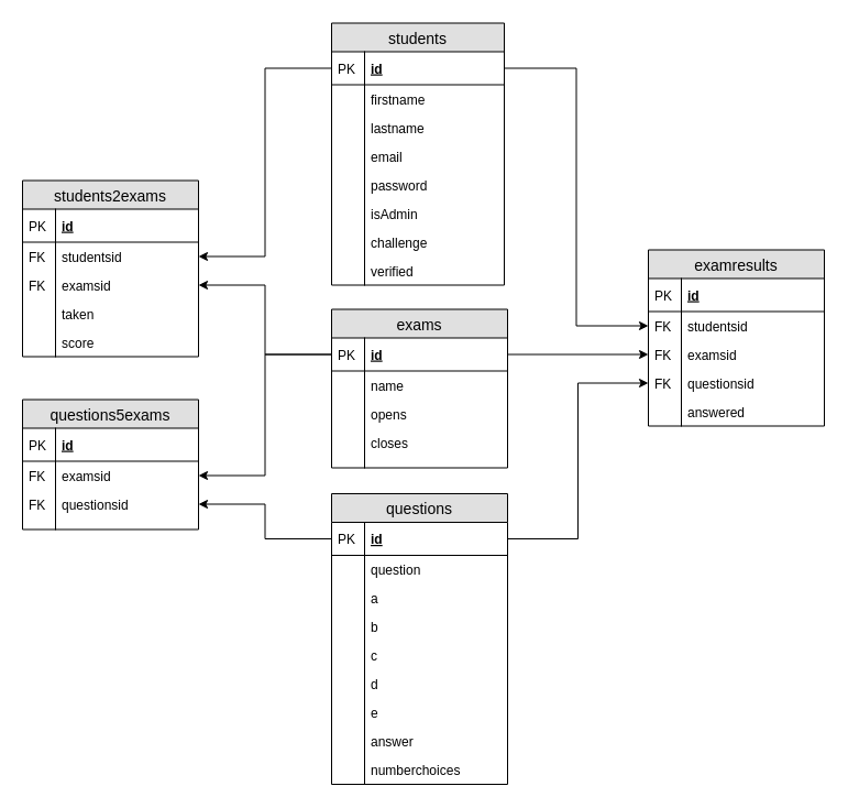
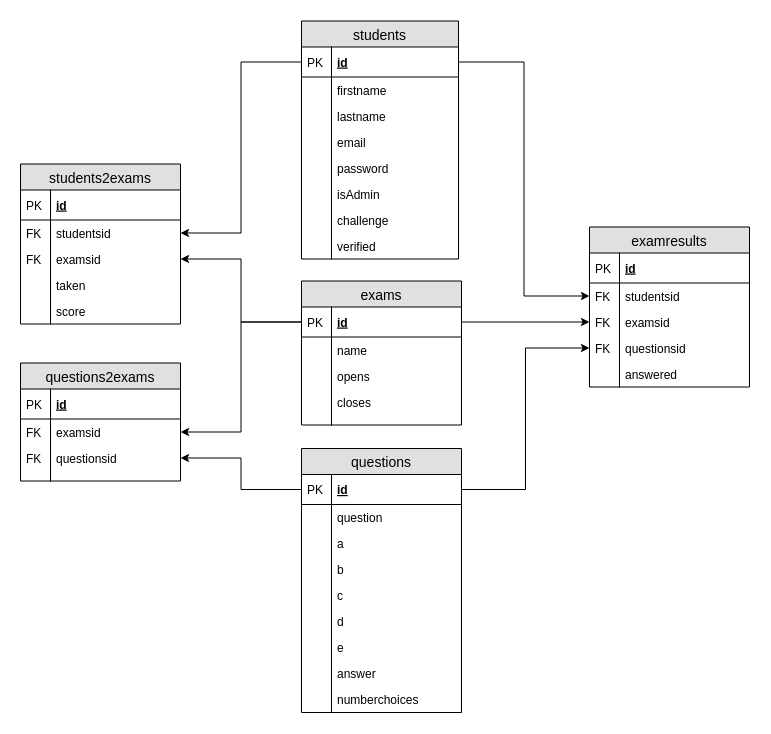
- <mxCell id="49" value="questions5exams" style="swimlane;fontStyle=0;childLayout=stackLayout;horizontal=1;startSize=26;fillColor=#e0e0e0;horizontalStack=0;resizeParent=1;resizeParentMax=0;resizeLast=0;collapsible=1;marginBottom=0;swimlaneFillColor=#ffffff;align=center;fontSize=14;" vertex="1" parent="1"><mxGeometry x="20" y="362.5" width="160" height="118" as="geometry" /></mxCell>
+ <mxCell id="49" value="questions2exams" style="swimlane;fontStyle=0;childLayout=stackLayout;horizontal=1;startSize=26;fillColor=#e0e0e0;horizontalStack=0;resizeParent=1;resizeParentMax=0;resizeLast=0;collapsible=1;marginBottom=0;swimlaneFillColor=#ffffff;align=center;fontSize=14;" vertex="1" parent="1"><mxGeometry x="20" y="362.5" width="160" height="118" as="geometry" /></mxCell>
